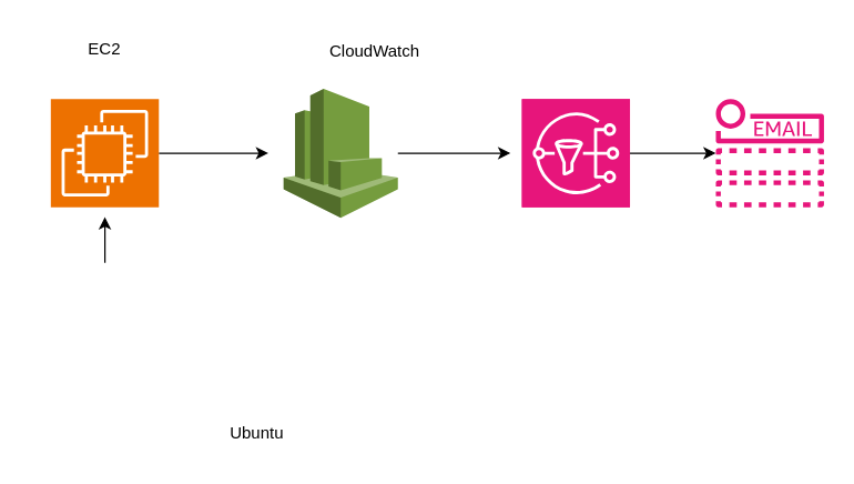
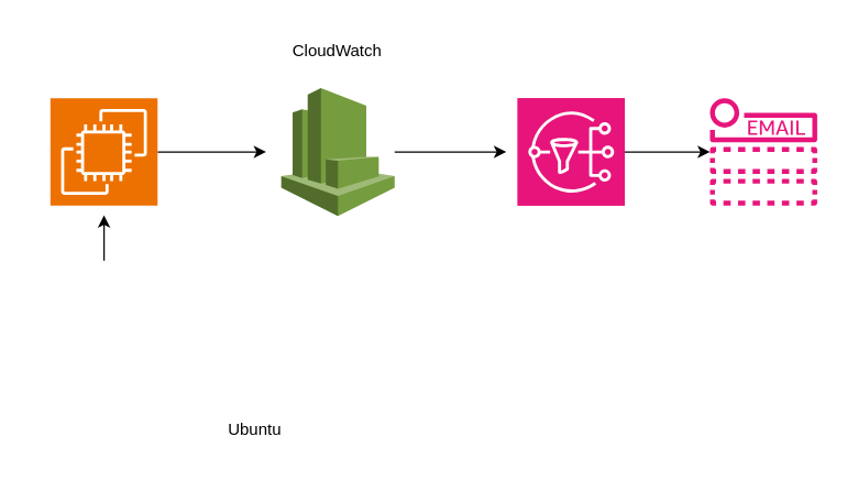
- <mxCell id="13" value="EC2" style="text;html=1;align=center;verticalAlign=middle;whiteSpace=wrap;rounded=0;" vertex="1" parent="1"><mxGeometry x="45" y="20" width="60" height="30" as="geometry" /></mxCell>
- <mxCell id="14" value="CloudWatch" style="text;html=1;align=center;verticalAlign=middle;whiteSpace=wrap;rounded=0;" vertex="1" parent="1"><mxGeometry x="240.25" y="22" width="60" height="30" as="geometry" /></mxCell>
+ <mxCell id="14" value="CloudWatch" style="text;html=1;align=center;verticalAlign=middle;whiteSpace=wrap;rounded=0;" vertex="1" parent="1"><mxGeometry x="215.25" y="22" width="60" height="30" as="geometry" /></mxCell>
